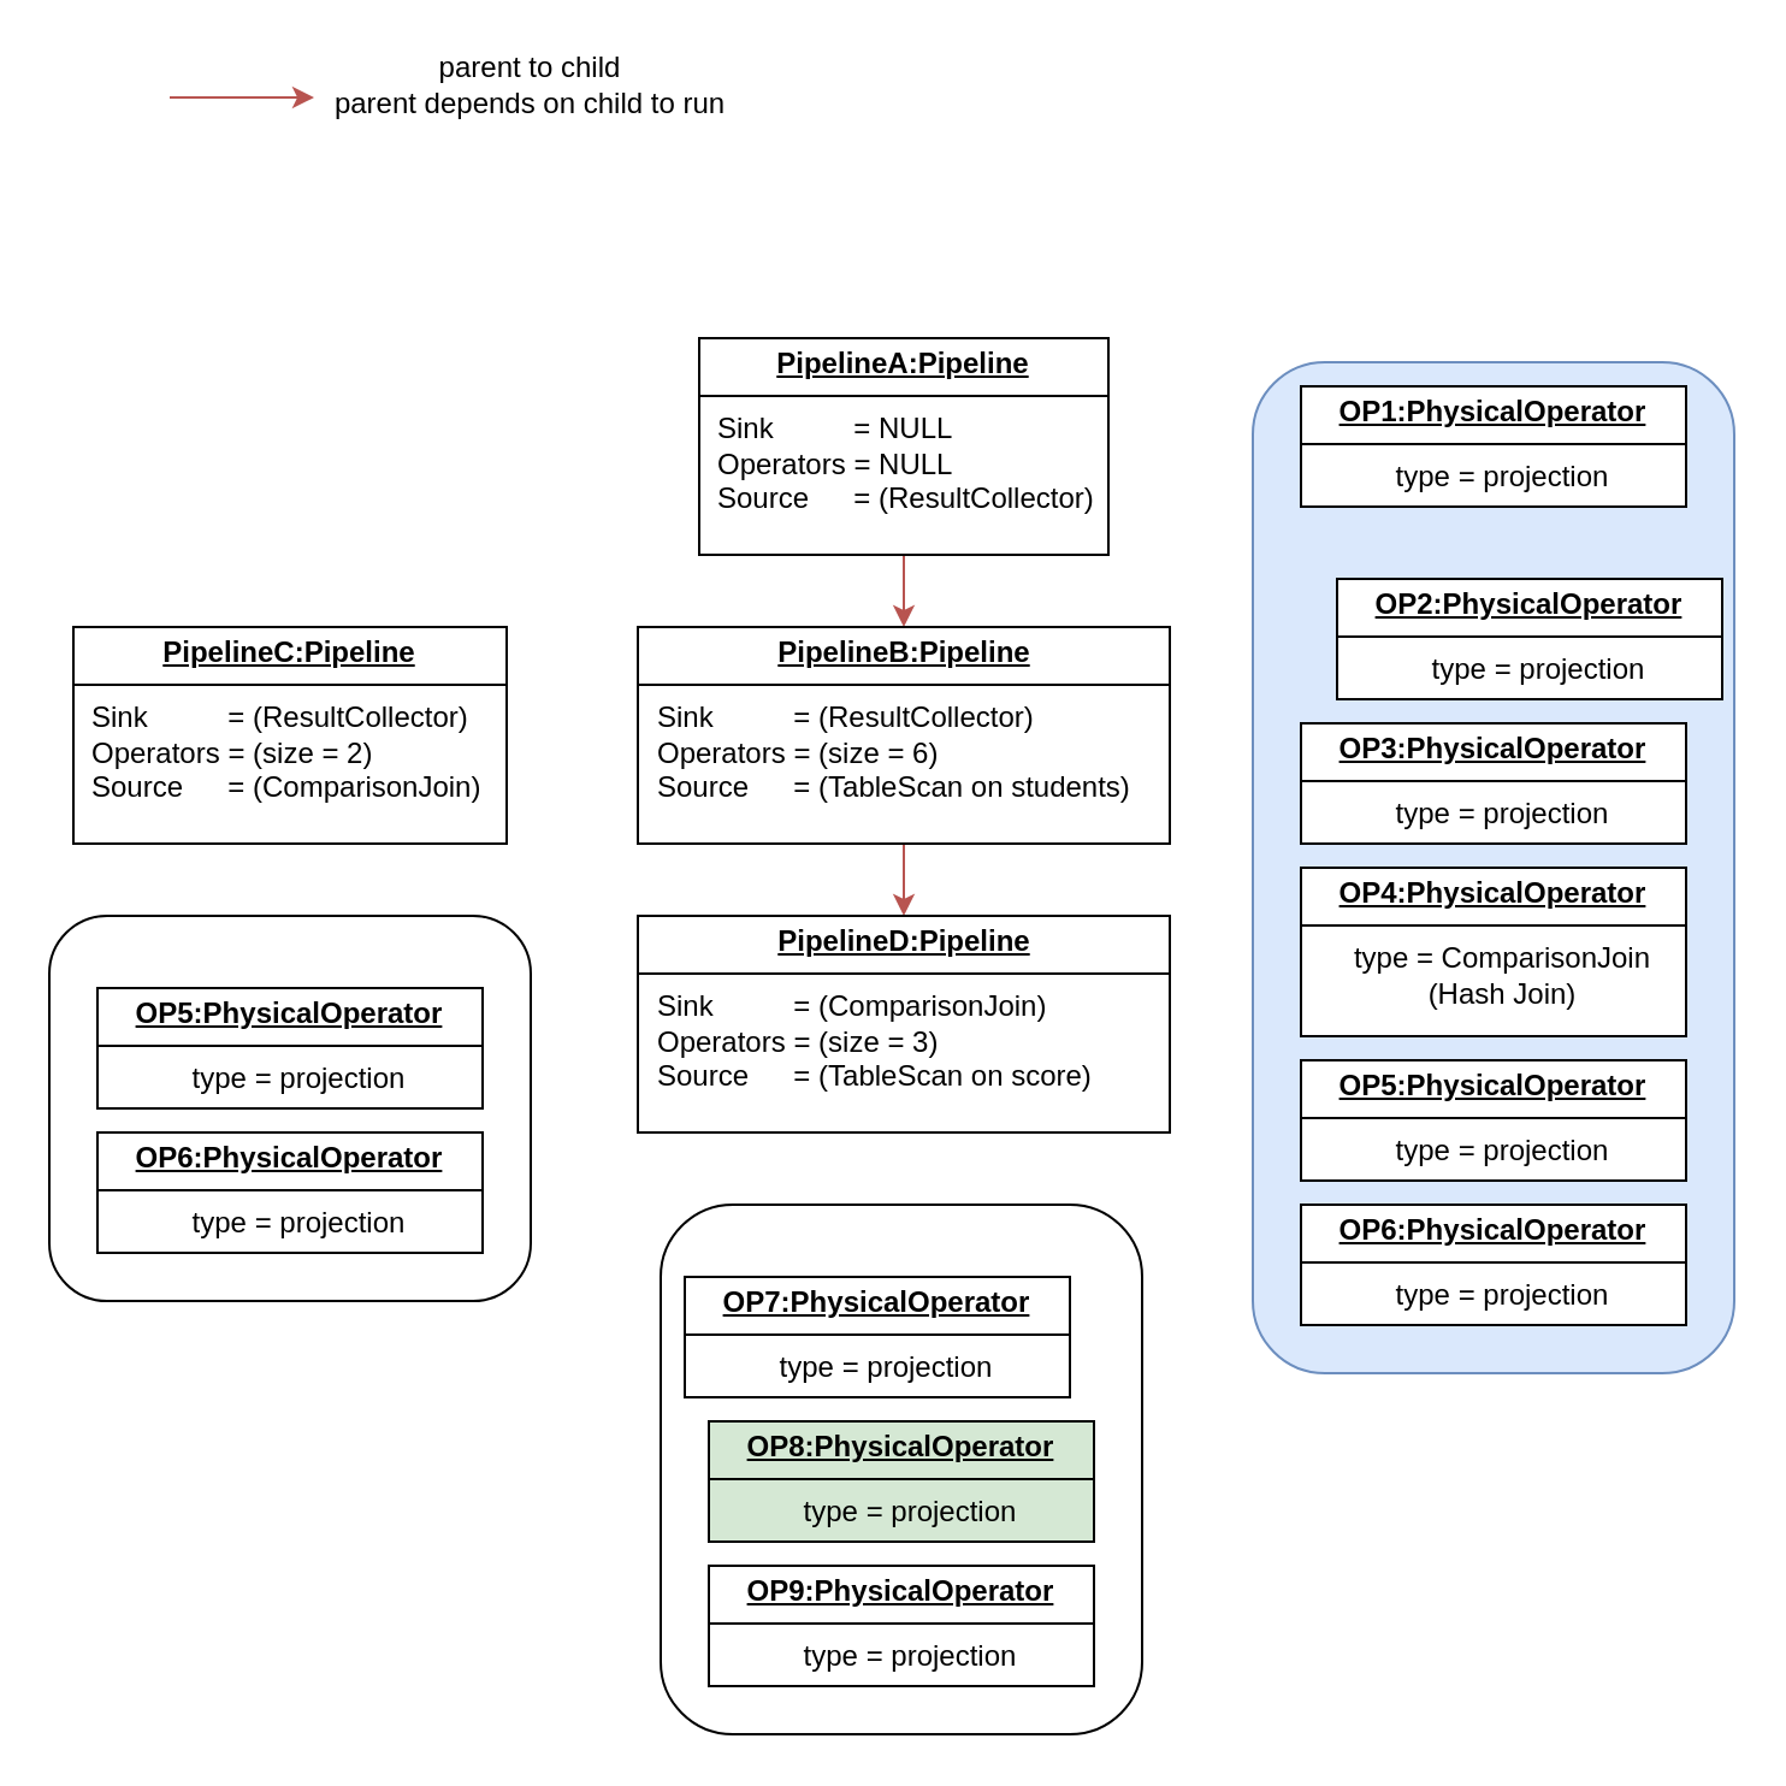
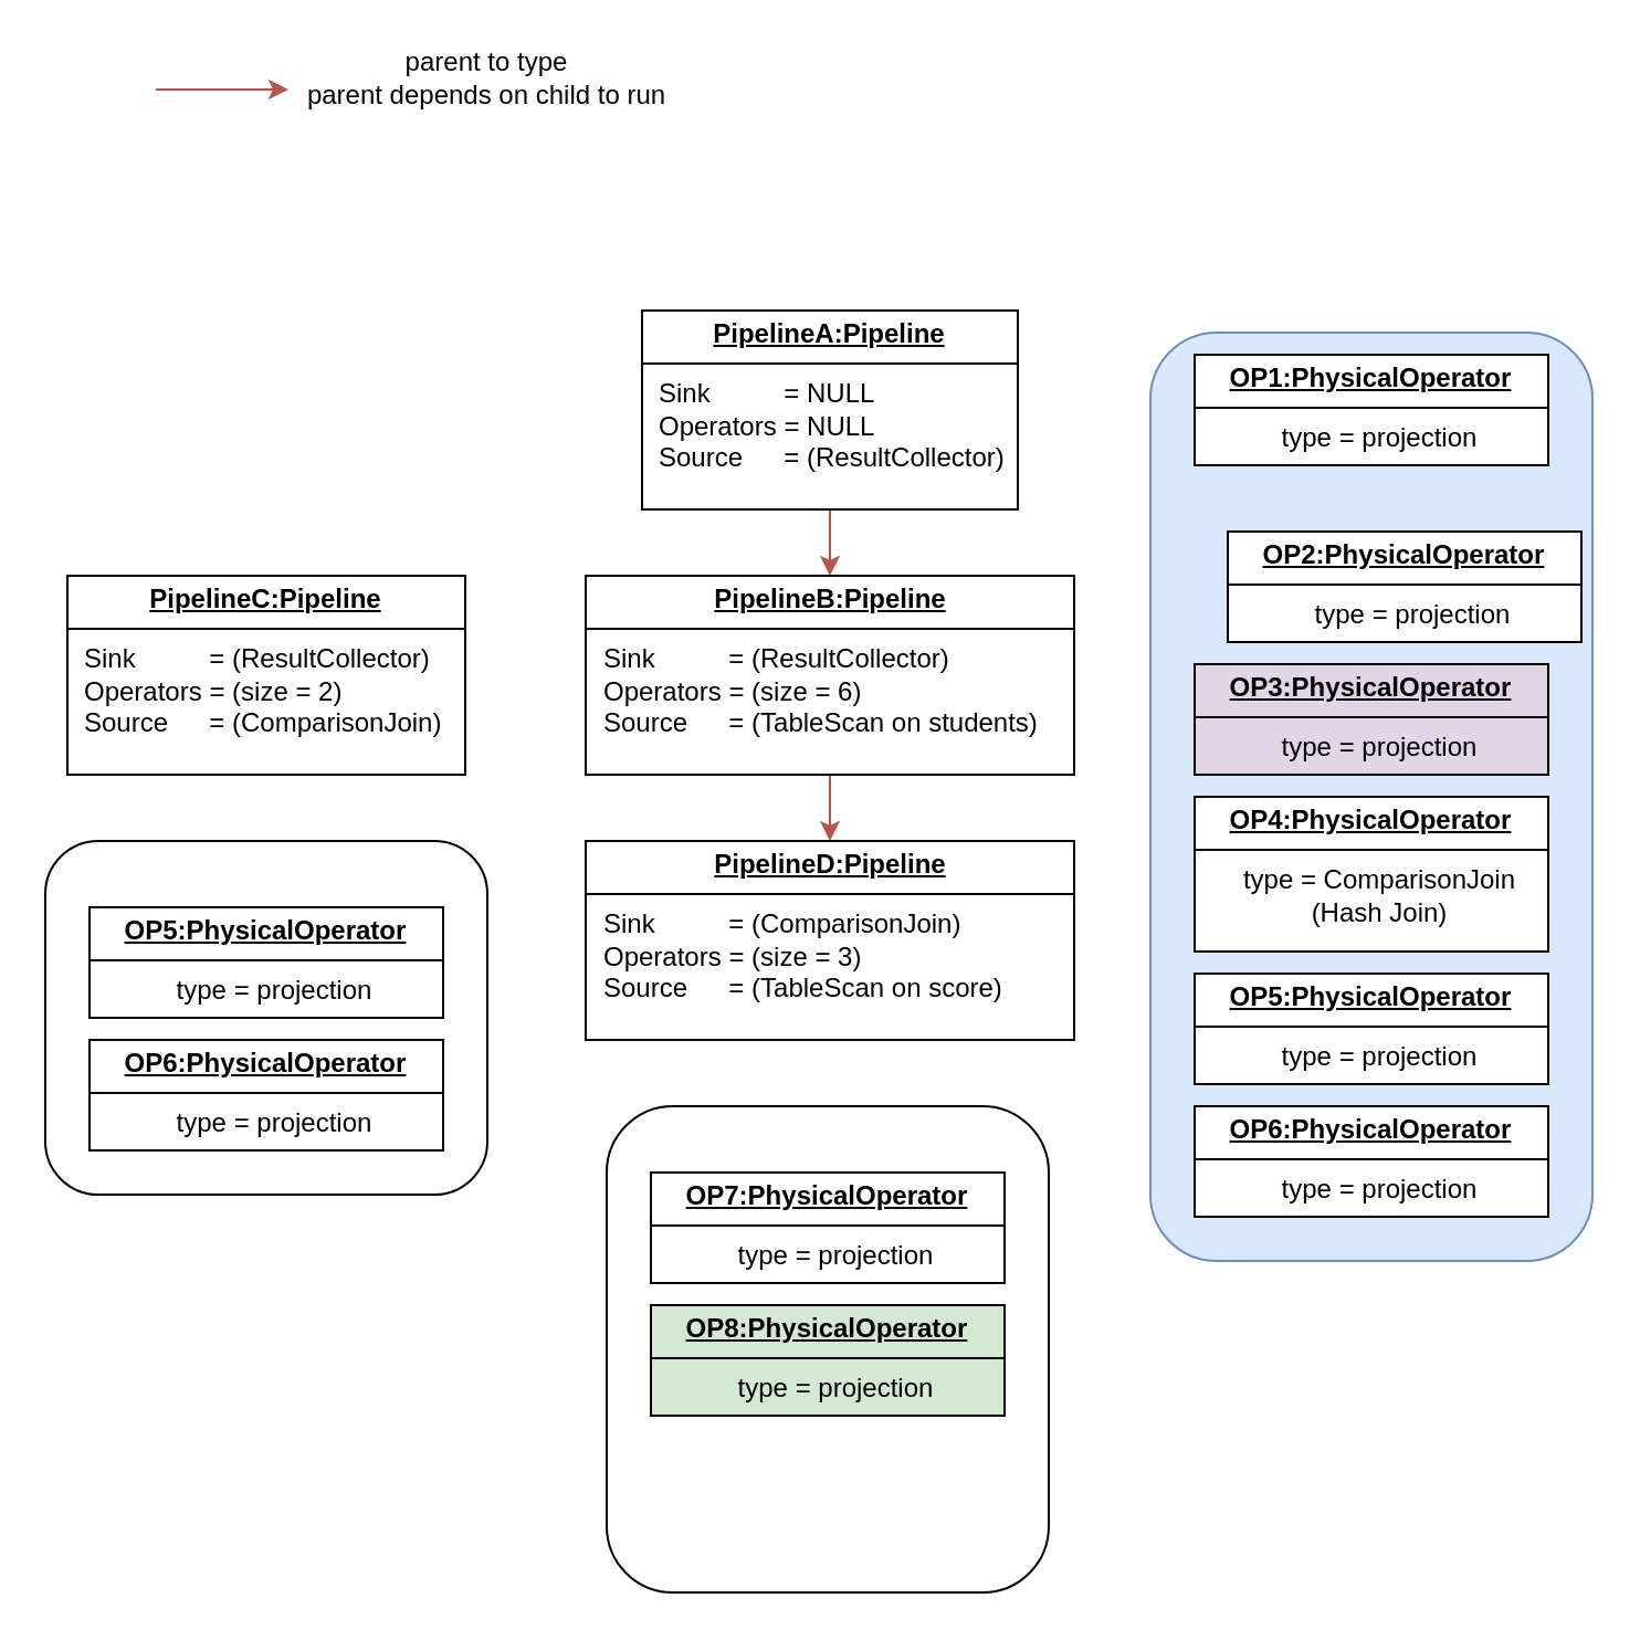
- <mxCell id="10" value="parent to child&lt;div&gt;parent depends on child to run&lt;/div&gt;" style="text;html=1;align=center;verticalAlign=middle;whiteSpace=wrap;rounded=0;" vertex="1" parent="1"><mxGeometry x="130" y="20" width="180" height="30" as="geometry" /></mxCell>
+ <mxCell id="10" value="parent to type&lt;div&gt;parent depends on child to run&lt;/div&gt;" style="text;html=1;align=center;verticalAlign=middle;whiteSpace=wrap;rounded=0;" vertex="1" parent="1"><mxGeometry x="130" y="20" width="180" height="30" as="geometry" /></mxCell>
- <mxCell id="13" value="&lt;p style=&quot;text-align: center; margin: 4px 0px 0px; text-decoration: underline;&quot;&gt;&lt;b&gt;OP3:PhysicalOperator&lt;/b&gt;&lt;/p&gt;&lt;hr size=&quot;1&quot; style=&quot;text-align: center; border-style: solid;&quot;&gt;&lt;p style=&quot;text-align: center; margin: 0px 0px 0px 8px;&quot;&gt;type = projection&lt;br&gt;&lt;/p&gt;" style="verticalAlign=top;align=left;overflow=fill;html=1;whiteSpace=wrap;" vertex="1" parent="1"><mxGeometry x="540" y="300" width="160" height="50" as="geometry" /></mxCell>
+ <mxCell id="13" value="&lt;p style=&quot;text-align: center; margin: 4px 0px 0px; text-decoration: underline;&quot;&gt;&lt;b&gt;OP3:PhysicalOperator&lt;/b&gt;&lt;/p&gt;&lt;hr size=&quot;1&quot; style=&quot;text-align: center; border-style: solid;&quot;&gt;&lt;p style=&quot;text-align: center; margin: 0px 0px 0px 8px;&quot;&gt;type = projection&lt;br&gt;&lt;/p&gt;" style="verticalAlign=top;align=left;overflow=fill;html=1;whiteSpace=wrap;fillColor=#e1d5e7;" vertex="1" parent="1"><mxGeometry x="540" y="300" width="160" height="50" as="geometry" /></mxCell>
- <mxCell id="18" value="&lt;p style=&quot;text-align: center; margin: 4px 0px 0px; text-decoration: underline;&quot;&gt;&lt;b&gt;OP7:PhysicalOperator&lt;/b&gt;&lt;/p&gt;&lt;hr size=&quot;1&quot; style=&quot;text-align: center; border-style: solid;&quot;&gt;&lt;p style=&quot;text-align: center; margin: 0px 0px 0px 8px;&quot;&gt;type = projection&lt;br&gt;&lt;/p&gt;" style="verticalAlign=top;align=left;overflow=fill;html=1;whiteSpace=wrap;" vertex="1" parent="1"><mxGeometry x="284" y="530" width="160" height="50" as="geometry" /></mxCell>
+ <mxCell id="18" value="&lt;p style=&quot;text-align: center; margin: 4px 0px 0px; text-decoration: underline;&quot;&gt;&lt;b&gt;OP7:PhysicalOperator&lt;/b&gt;&lt;/p&gt;&lt;hr size=&quot;1&quot; style=&quot;text-align: center; border-style: solid;&quot;&gt;&lt;p style=&quot;text-align: center; margin: 0px 0px 0px 8px;&quot;&gt;type = projection&lt;br&gt;&lt;/p&gt;" style="verticalAlign=top;align=left;overflow=fill;html=1;whiteSpace=wrap;" vertex="1" parent="1"><mxGeometry x="294" y="530" width="160" height="50" as="geometry" /></mxCell>
- <mxCell id="20" value="&lt;p style=&quot;text-align: center; margin: 4px 0px 0px; text-decoration: underline;&quot;&gt;&lt;b&gt;OP9:PhysicalOperator&lt;/b&gt;&lt;/p&gt;&lt;hr size=&quot;1&quot; style=&quot;text-align: center; border-style: solid;&quot;&gt;&lt;p style=&quot;text-align: center; margin: 0px 0px 0px 8px;&quot;&gt;type = projection&lt;br&gt;&lt;/p&gt;" style="verticalAlign=top;align=left;overflow=fill;html=1;whiteSpace=wrap;" vertex="1" parent="1"><mxGeometry x="294" y="650" width="160" height="50" as="geometry" /></mxCell>
